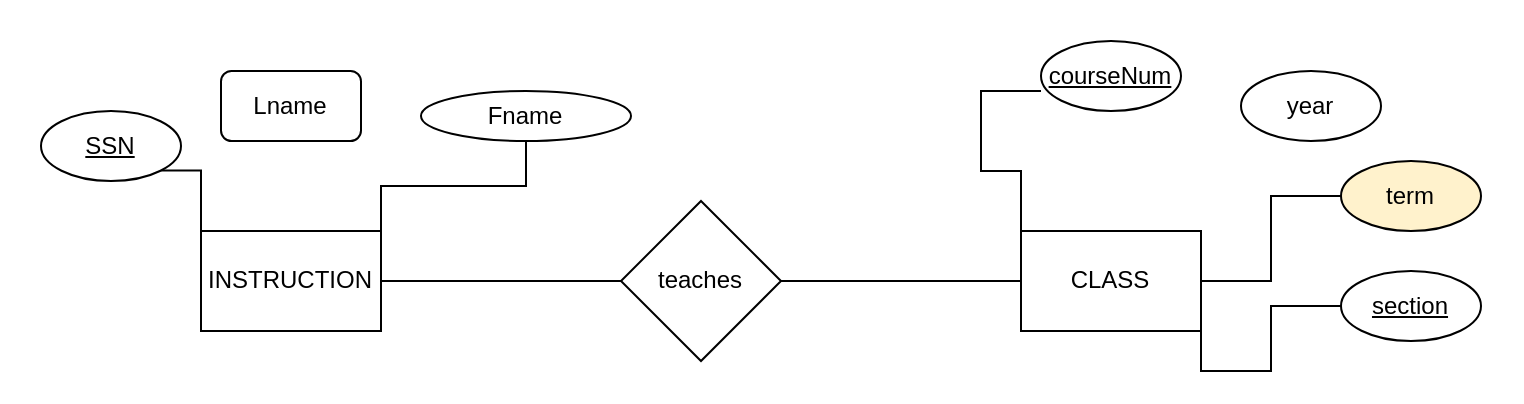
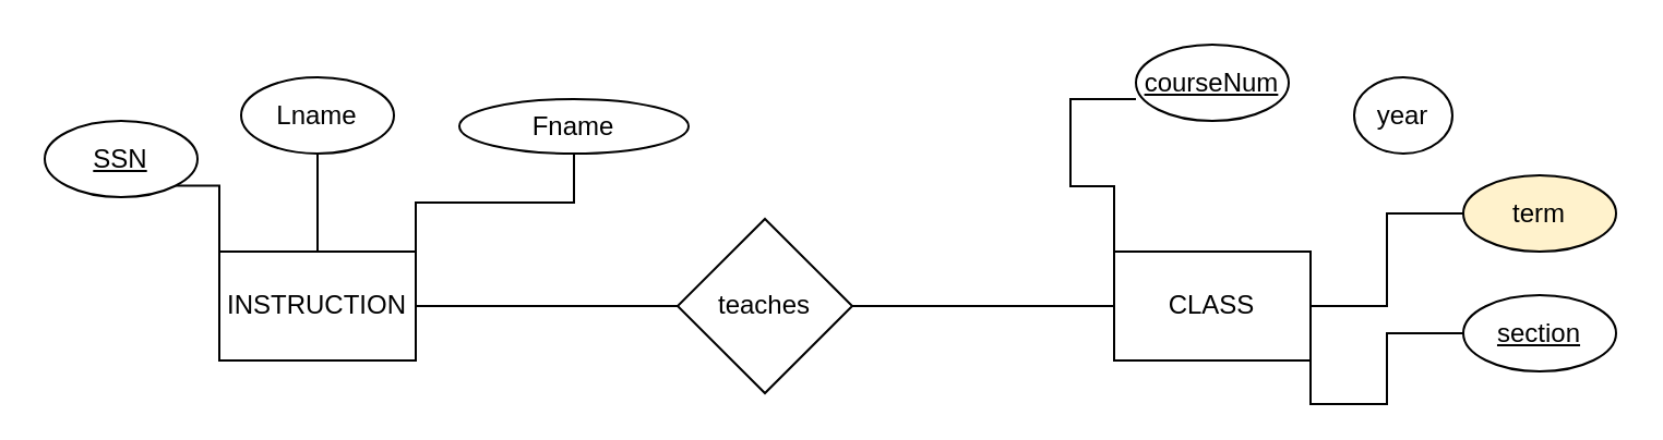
- <mxCell id="14" value="Lname" style="whiteSpace=wrap;html=1;rounded=1;" parent="1" vertex="1"><mxGeometry x="110" y="35" width="70" height="35" as="geometry" /></mxCell>
+ <mxCell id="14" value="Lname" style="ellipse;whiteSpace=wrap;html=1;" parent="1" vertex="1"><mxGeometry x="110" y="35" width="70" height="35" as="geometry" /></mxCell>
- <mxCell id="17" value="year" style="ellipse;whiteSpace=wrap;html=1;" parent="1" vertex="1"><mxGeometry x="620" y="35" width="70" height="35" as="geometry" /></mxCell>
+ <mxCell id="17" value="year" style="ellipse;whiteSpace=wrap;html=1;" parent="1" vertex="1"><mxGeometry x="620" y="35" width="45" height="35" as="geometry" /></mxCell>
+ <mxCell id="3" style="edgeStyle=orthogonalEdgeStyle;rounded=0;orthogonalLoop=1;jettySize=auto;html=1;exitX=0.5;exitY=0;exitDx=0;exitDy=0;entryX=0.5;entryY=1;entryDx=0;entryDy=0;endArrow=none;startFill=0;" parent="1" source="5" target="14" edge="1"><mxGeometry relative="1" as="geometry" /></mxCell>
